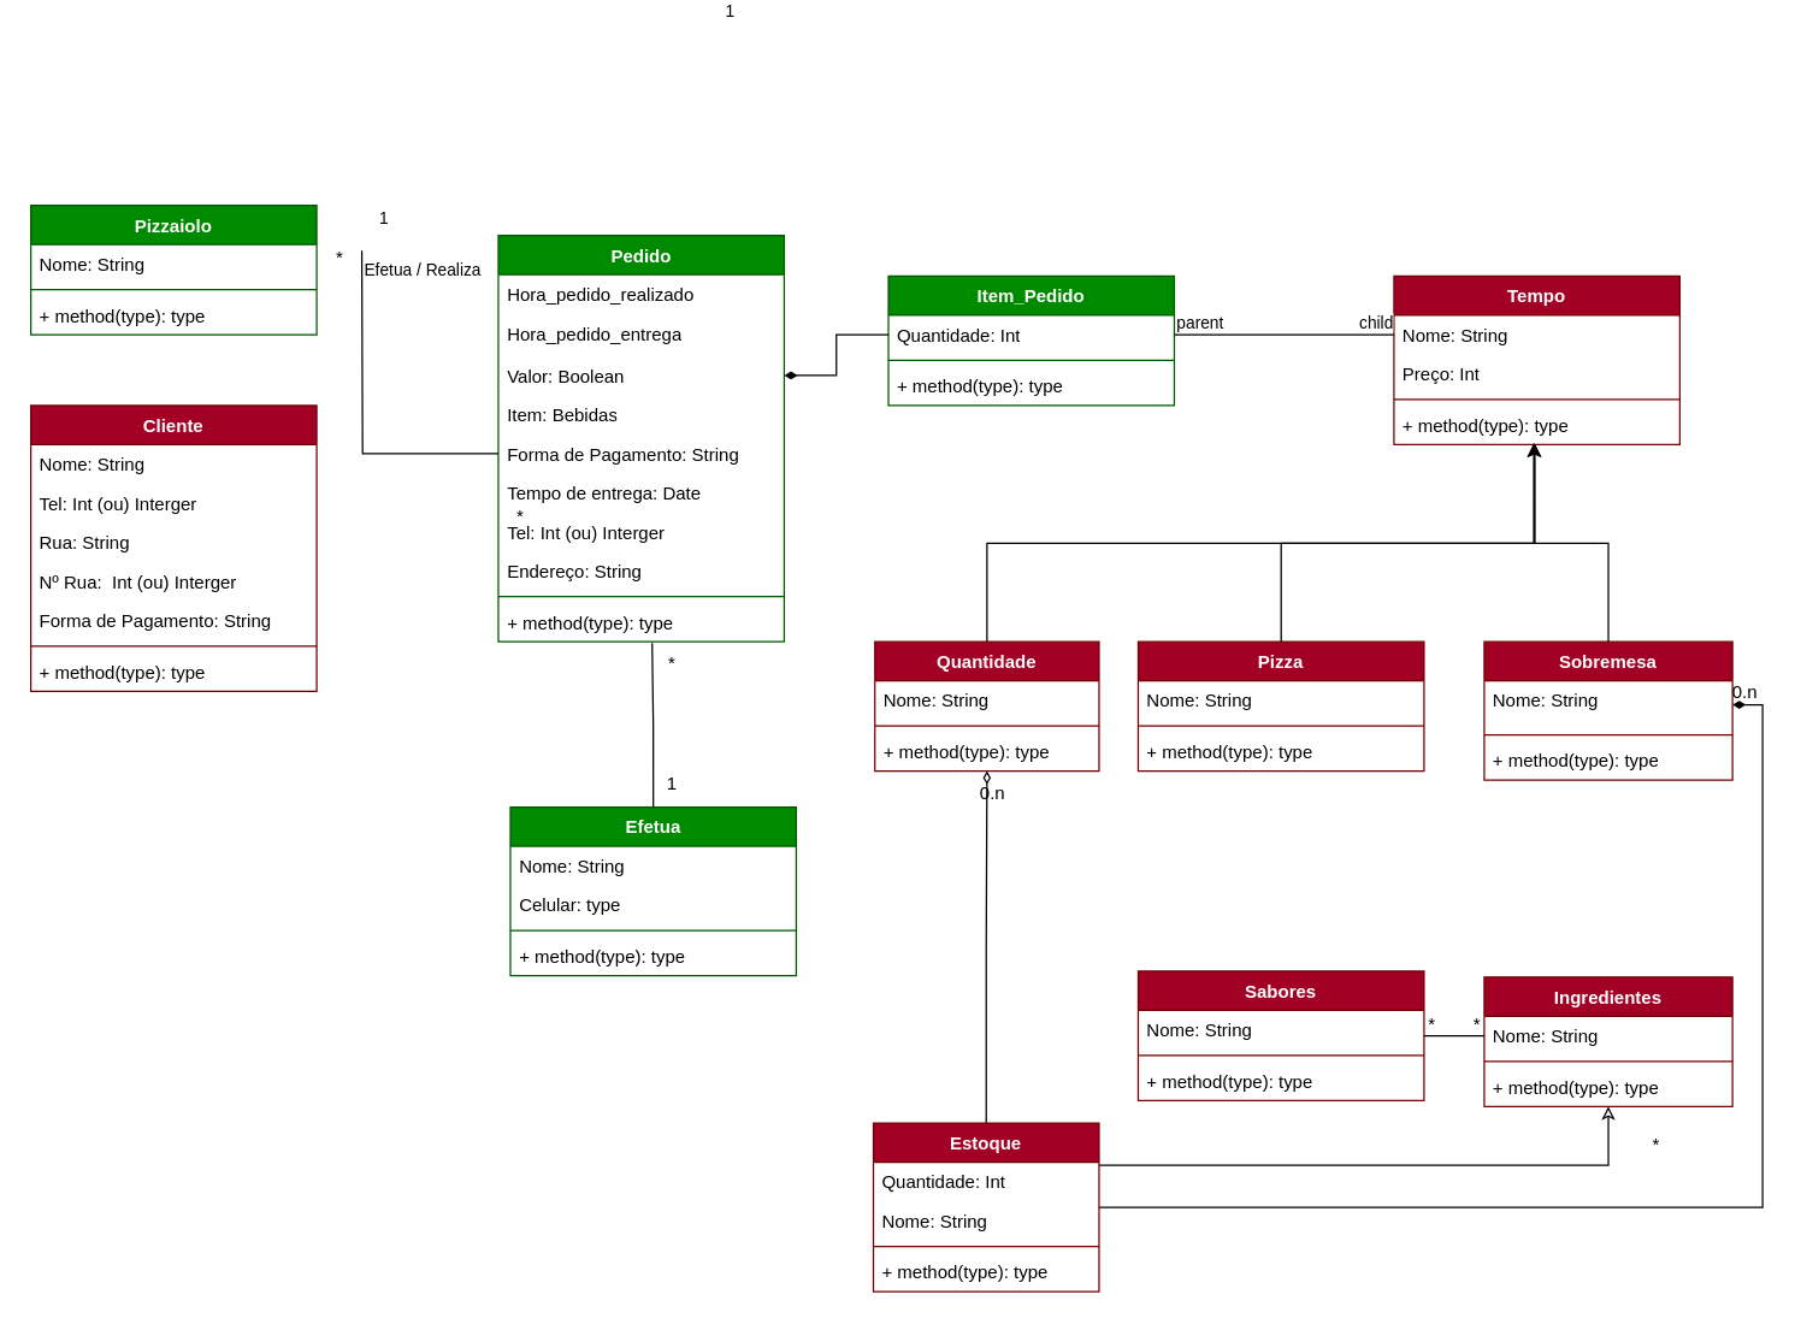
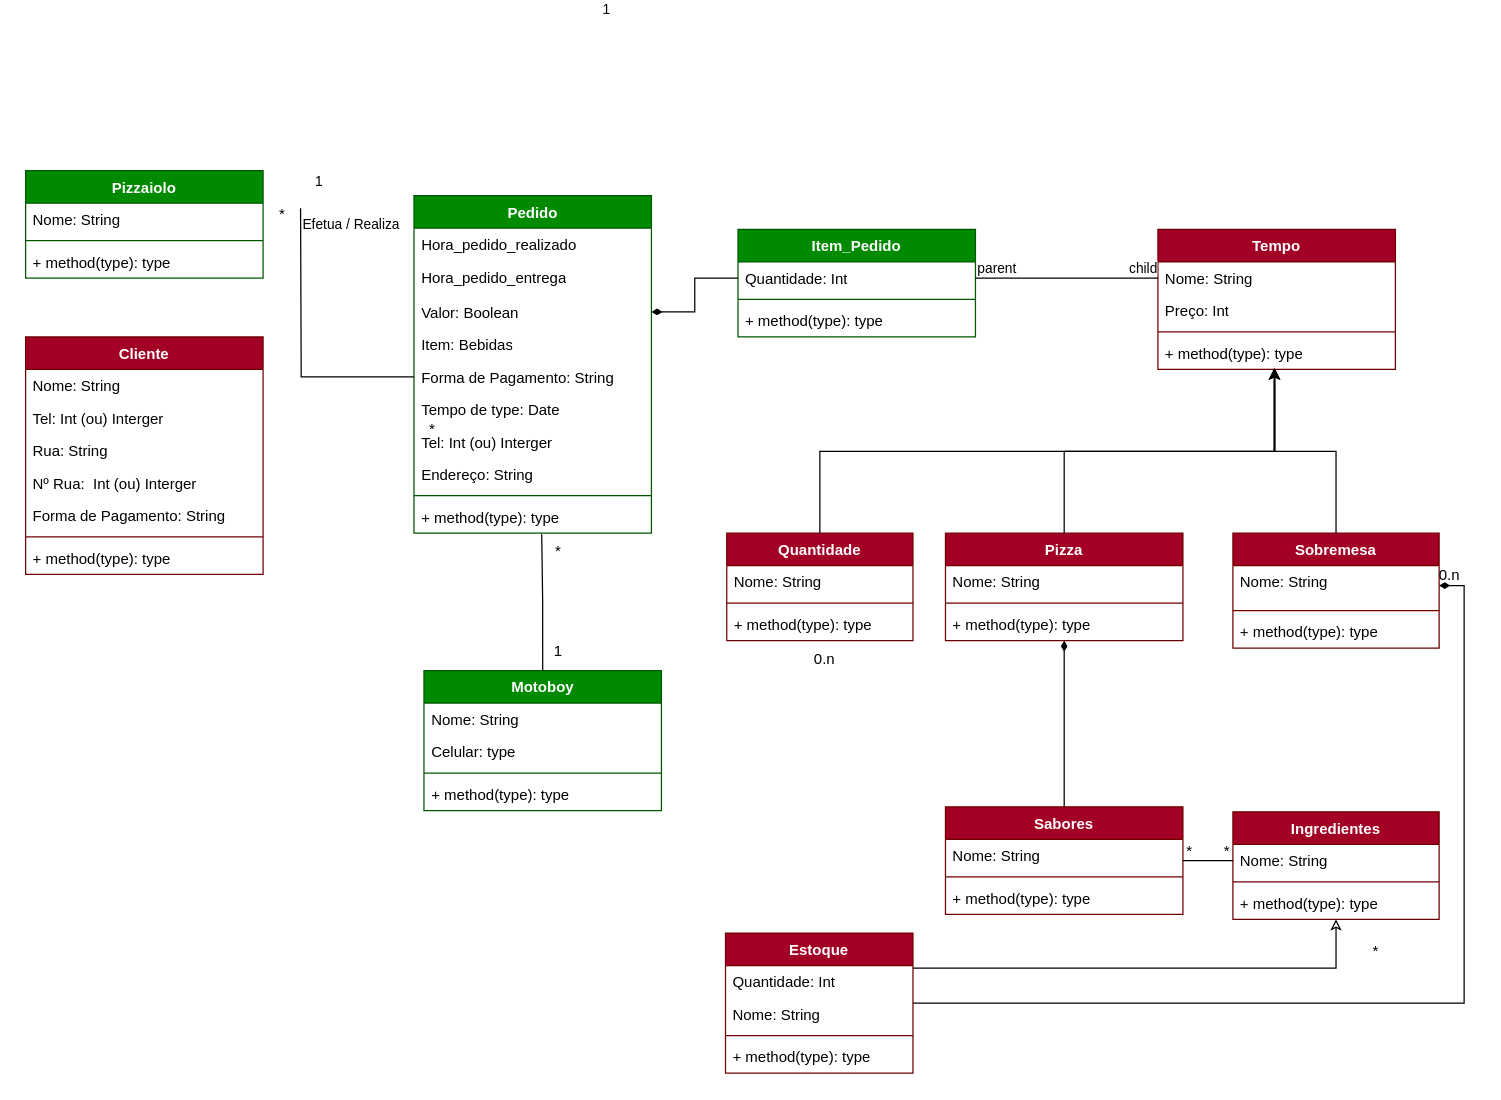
- <mxCell id="16" value="Tempo de entrega: Date" style="text;strokeColor=none;fillColor=none;align=left;verticalAlign=top;spacingLeft=4;spacingRight=4;overflow=hidden;rotatable=0;points=[[0,0.5],[1,0.5]];portConstraint=eastwest;whiteSpace=wrap;html=1;" vertex="1" parent="10"><mxGeometry y="158" width="190" height="26" as="geometry" /></mxCell>
+ <mxCell id="16" value="Tempo de type: Date" style="text;strokeColor=none;fillColor=none;align=left;verticalAlign=top;spacingLeft=4;spacingRight=4;overflow=hidden;rotatable=0;points=[[0,0.5],[1,0.5]];portConstraint=eastwest;whiteSpace=wrap;html=1;" vertex="1" parent="10"><mxGeometry y="158" width="190" height="26" as="geometry" /></mxCell>
- <mxCell id="29" value="Efetua&lt;div&gt;&lt;br&gt;&lt;/div&gt;" style="swimlane;fontStyle=1;align=center;verticalAlign=top;childLayout=stackLayout;horizontal=1;startSize=26;horizontalStack=0;resizeParent=1;resizeParentMax=0;resizeLast=0;collapsible=1;marginBottom=0;whiteSpace=wrap;html=1;fillColor=light-dark(#008A00,#CCFFE6);fontColor=#ffffff;strokeColor=#005700;" vertex="1" parent="1"><mxGeometry x="338.73" y="420" width="190" height="112" as="geometry" /></mxCell>
+ <mxCell id="29" value="Motoboy&lt;div&gt;&lt;br&gt;&lt;/div&gt;" style="swimlane;fontStyle=1;align=center;verticalAlign=top;childLayout=stackLayout;horizontal=1;startSize=26;horizontalStack=0;resizeParent=1;resizeParentMax=0;resizeLast=0;collapsible=1;marginBottom=0;whiteSpace=wrap;html=1;fillColor=light-dark(#008A00,#CCFFE6);fontColor=#ffffff;strokeColor=#005700;" vertex="1" parent="1"><mxGeometry x="338.73" y="420" width="190" height="112" as="geometry" /></mxCell>
+ <mxCell id="51" style="edgeStyle=orthogonalEdgeStyle;rounded=0;orthogonalLoop=1;jettySize=auto;html=1;exitX=0.5;exitY=0;exitDx=0;exitDy=0;endArrow=diamondThin;endFill=1;" edge="1" parent="1" source="52" target="39"><mxGeometry relative="1" as="geometry" /></mxCell>
- <mxCell id="60" style="edgeStyle=orthogonalEdgeStyle;rounded=0;orthogonalLoop=1;jettySize=auto;html=1;exitX=0.5;exitY=0;exitDx=0;exitDy=0;endArrow=diamondThin;endFill=0;" edge="1" parent="1" source="63" target="43"><mxGeometry relative="1" as="geometry" /></mxCell>
